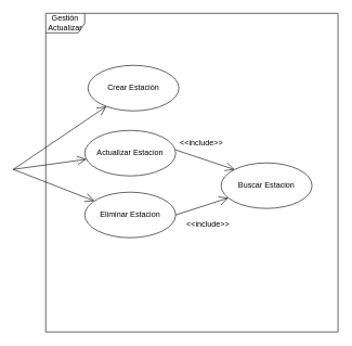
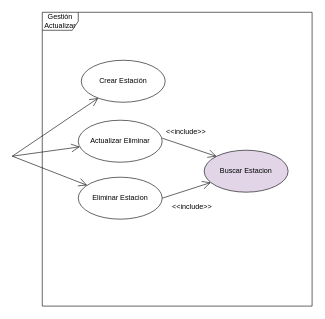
- <mxCell id="6" value="Actualizar Estacion" style="ellipse;whiteSpace=wrap;html=1;" vertex="1" parent="1"><mxGeometry x="130" y="200" width="140" height="70" as="geometry" /></mxCell>
+ <mxCell id="6" value="Actualizar Eliminar" style="ellipse;whiteSpace=wrap;html=1;" vertex="1" parent="1"><mxGeometry x="130" y="200" width="140" height="70" as="geometry" /></mxCell>
- <mxCell id="10" value="Buscar Estacion" style="ellipse;whiteSpace=wrap;html=1;" vertex="1" parent="1"><mxGeometry x="340" y="250" width="140" height="70" as="geometry" /></mxCell>
+ <mxCell id="10" value="Buscar Estacion" style="ellipse;whiteSpace=wrap;html=1;fillColor=#e1d5e7;" vertex="1" parent="1"><mxGeometry x="340" y="250" width="140" height="70" as="geometry" /></mxCell>
